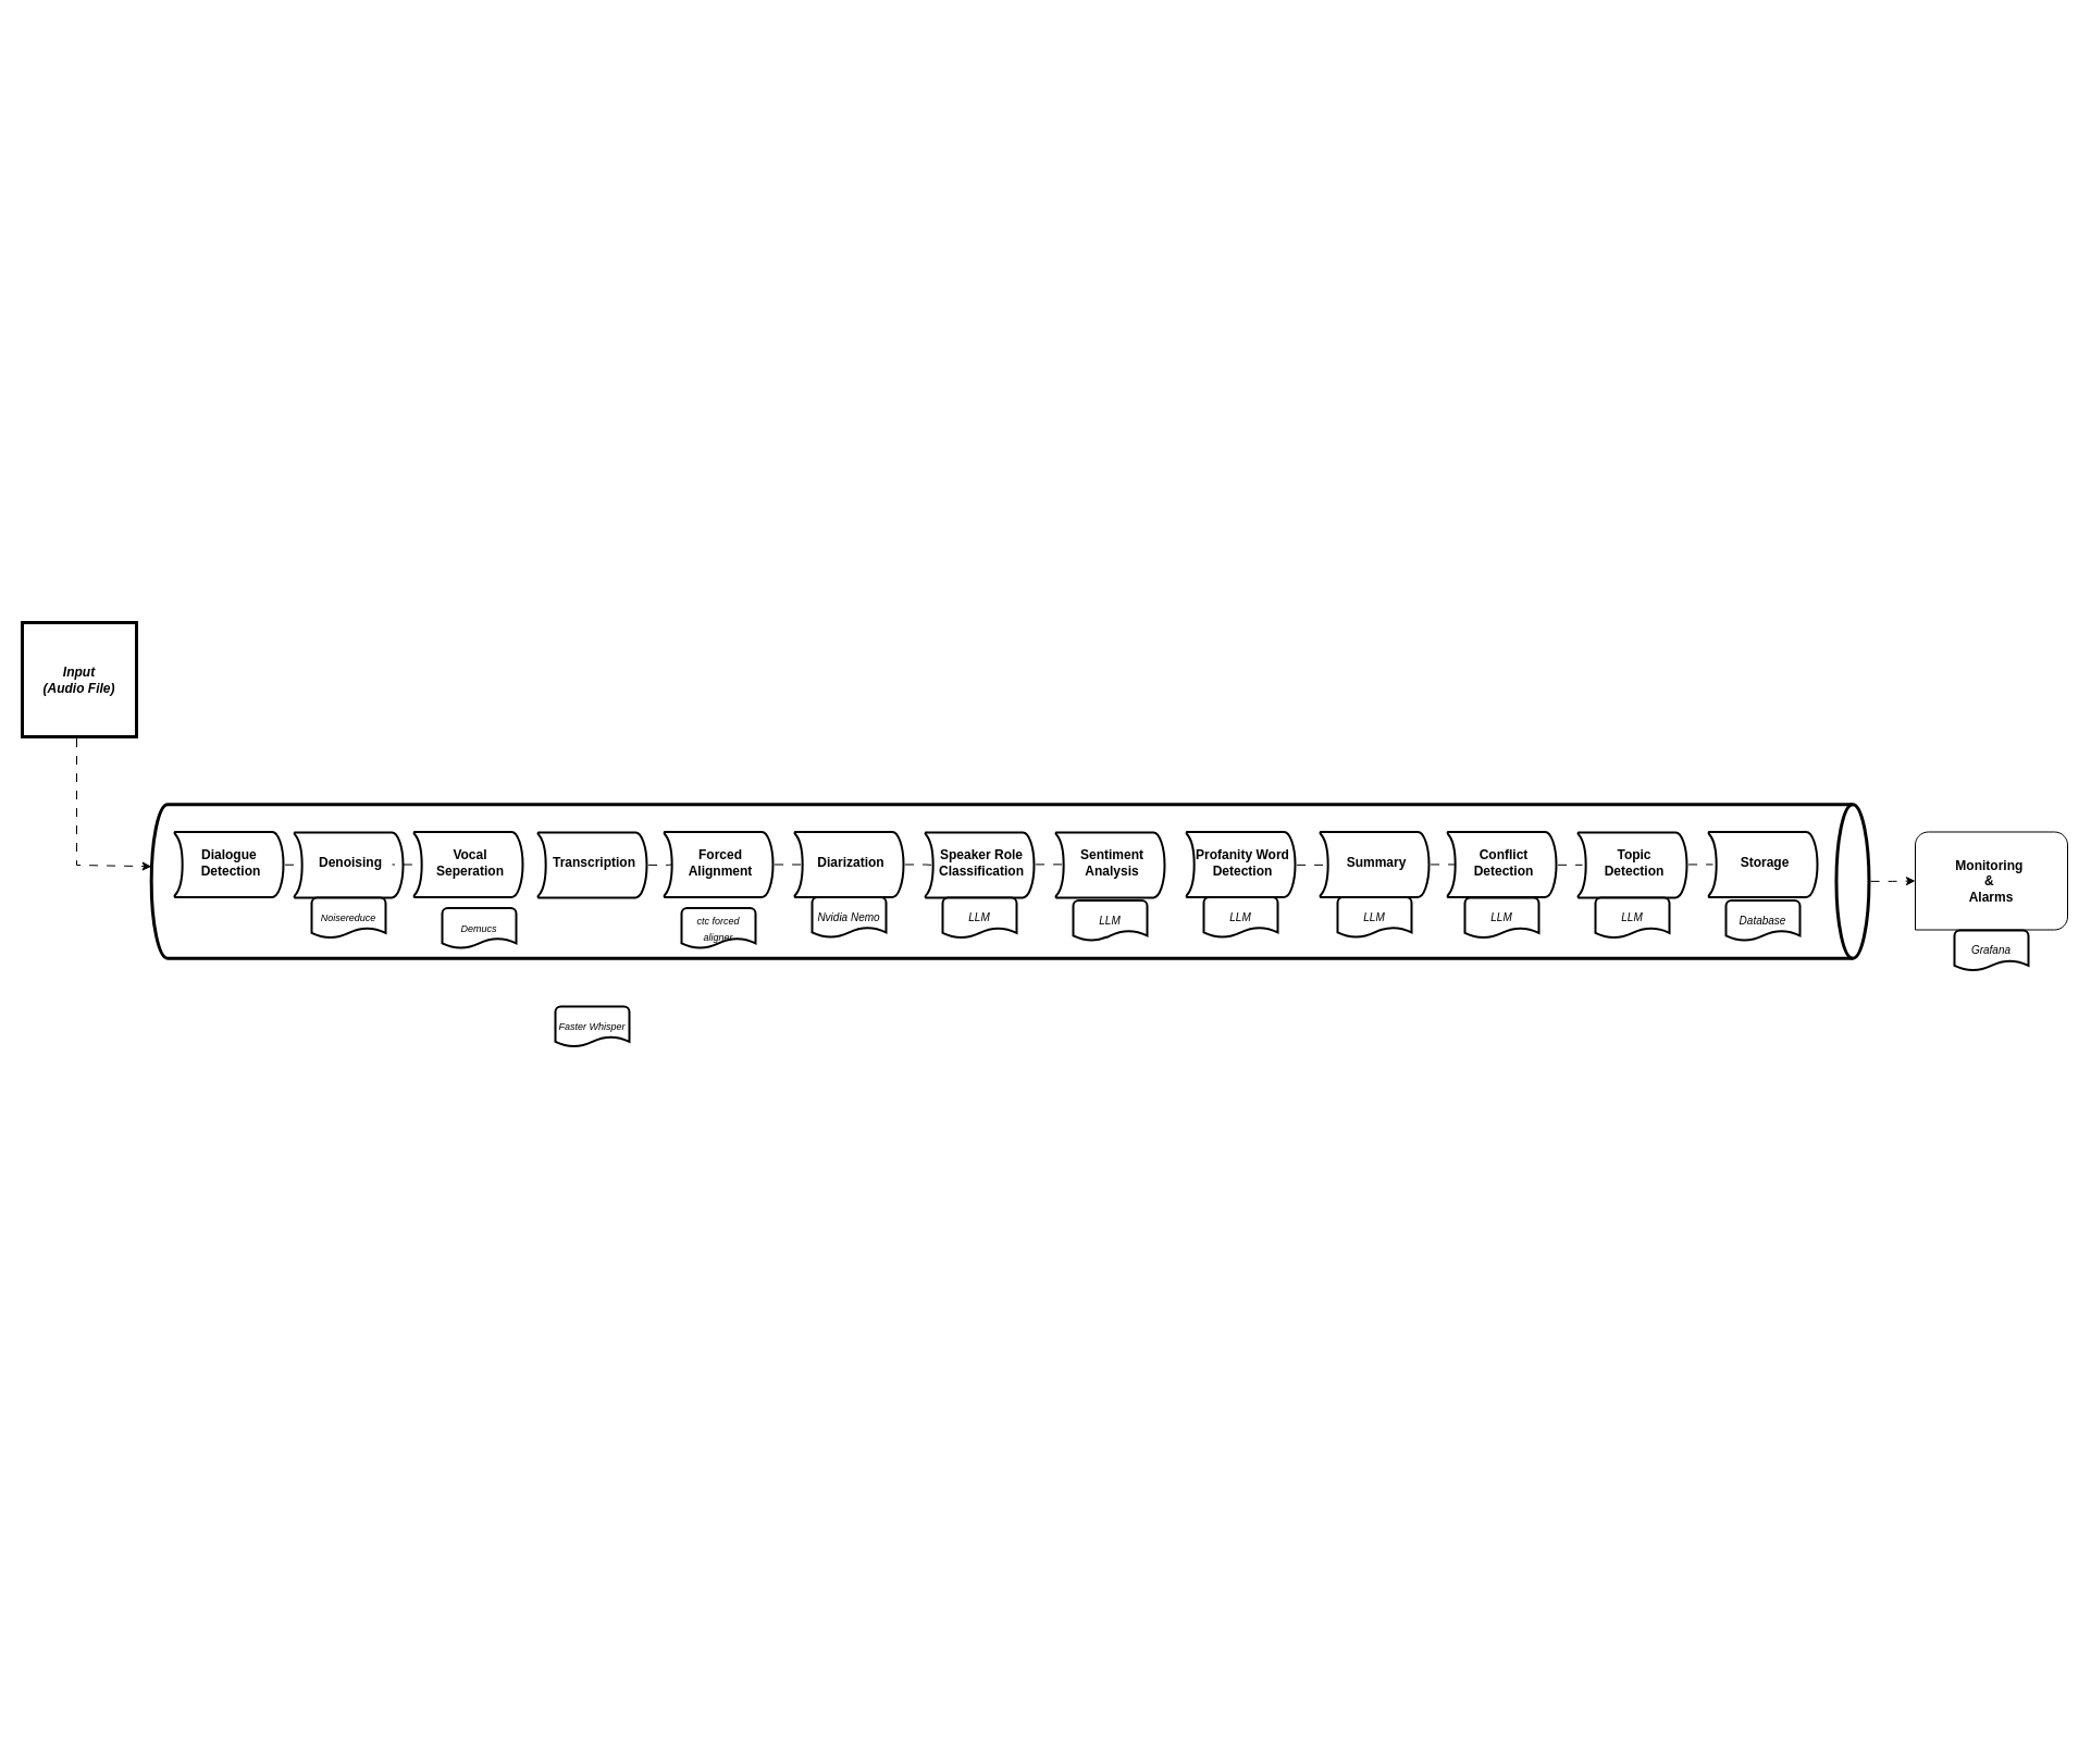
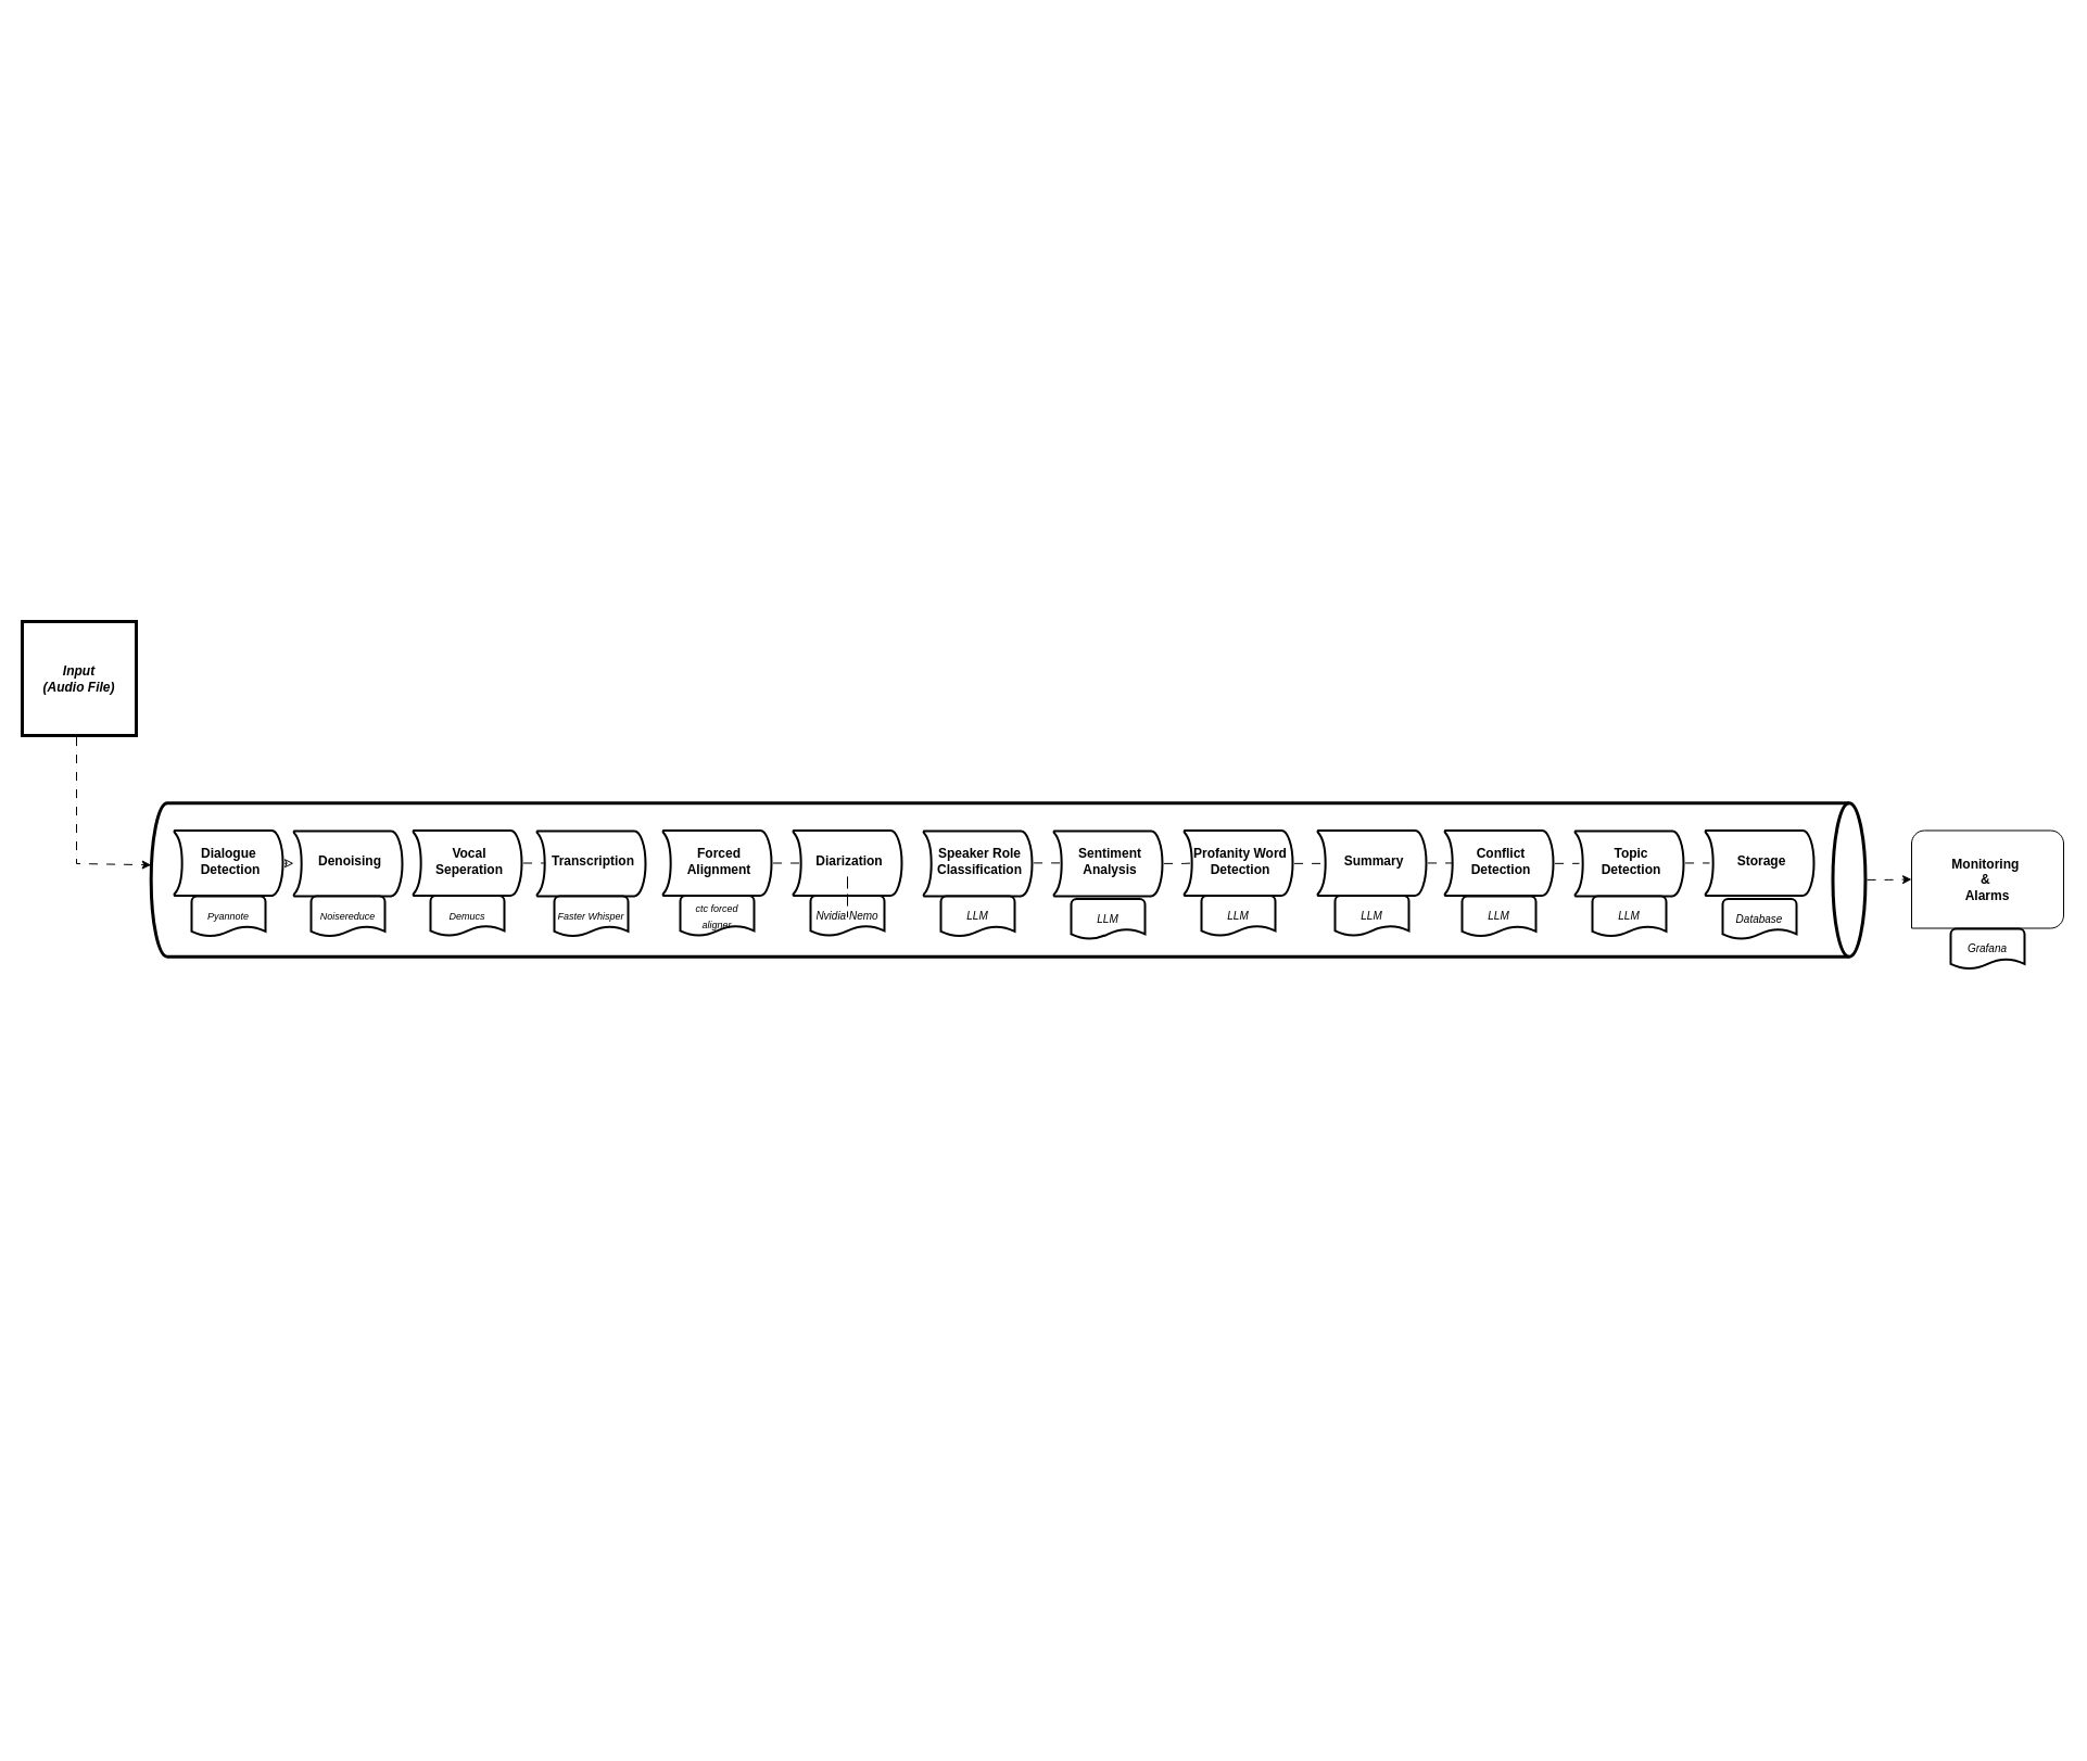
- <mxCell id="5" style="rounded=0;orthogonalLoop=1;jettySize=auto;html=1;flowAnimation=1;endArrow=none;endFill=0;" edge="1" parent="1" source="6" target="9"><mxGeometry relative="1" as="geometry" /></mxCell>
+ <mxCell id="5" style="rounded=0;orthogonalLoop=1;jettySize=auto;html=1;flowAnimation=1;endArrow=classic;endFill=0;" edge="1" parent="1" source="6" target="9"><mxGeometry relative="1" as="geometry" /></mxCell>
- <mxCell id="39" style="edgeStyle=orthogonalEdgeStyle;rounded=0;orthogonalLoop=1;jettySize=auto;html=1;flowAnimation=1;endArrow=none;endFill=0;" edge="1" parent="1" source="11" target="9"><mxGeometry relative="1" as="geometry" /></mxCell>
+ <mxCell id="39" style="edgeStyle=orthogonalEdgeStyle;rounded=0;orthogonalLoop=1;jettySize=auto;html=1;entryX=0.93;entryY=0.5;entryDx=0;entryDy=0;entryPerimeter=0;flowAnimation=1;endArrow=none;endFill=0;" edge="1" parent="1" source="11" target="13"><mxGeometry relative="1" as="geometry" /></mxCell>
- <mxCell id="17" style="edgeStyle=orthogonalEdgeStyle;rounded=0;orthogonalLoop=1;jettySize=auto;html=1;entryX=0.93;entryY=0.5;entryDx=0;entryDy=0;entryPerimeter=0;endArrow=none;endFill=0;flowAnimation=1;" edge="1" parent="1" source="13" target="15"><mxGeometry relative="1" as="geometry" /></mxCell>
- <mxCell id="22" style="edgeStyle=orthogonalEdgeStyle;rounded=0;orthogonalLoop=1;jettySize=auto;html=1;entryX=0.93;entryY=0.5;entryDx=0;entryDy=0;entryPerimeter=0;endArrow=none;endFill=0;flowAnimation=1;" edge="1" parent="1" source="18" target="20"><mxGeometry relative="1" as="geometry" /></mxCell>
+ <mxCell id="22" style="edgeStyle=orthogonalEdgeStyle;rounded=0;orthogonalLoop=1;jettySize=auto;html=1;endArrow=none;endFill=0;flowAnimation=1;" edge="1" parent="1" source="18" target="19"><mxGeometry relative="1" as="geometry" /></mxCell>
+ <mxCell id="27" style="edgeStyle=orthogonalEdgeStyle;rounded=0;orthogonalLoop=1;jettySize=auto;html=1;entryX=0.93;entryY=0.5;entryDx=0;entryDy=0;entryPerimeter=0;flowAnimation=1;endArrow=none;endFill=0;" edge="1" parent="1" source="23" target="25"><mxGeometry relative="1" as="geometry" /></mxCell>
+ <mxCell id="7" value="&lt;font style=&quot;font-size: 9px;&quot;&gt;&lt;i&gt;Pyannote&lt;/i&gt;&lt;/font&gt;" style="strokeWidth=2;html=1;shape=mxgraph.flowchart.document2;whiteSpace=wrap;size=0.25;" vertex="1" parent="1"><mxGeometry x="176" y="824.94" width="68" height="37" as="geometry" /></mxCell>
- <mxCell id="12" value="&lt;font style=&quot;font-size: 9px;&quot;&gt;&lt;i&gt;Demucs&lt;/i&gt;&lt;/font&gt;" style="strokeWidth=2;html=1;shape=mxgraph.flowchart.document2;whiteSpace=wrap;size=0.25;" vertex="1" parent="1"><mxGeometry x="406" y="834.5" width="68" height="37" as="geometry" /></mxCell>
+ <mxCell id="12" value="&lt;font style=&quot;font-size: 9px;&quot;&gt;&lt;i&gt;Demucs&lt;/i&gt;&lt;/font&gt;" style="strokeWidth=2;html=1;shape=mxgraph.flowchart.document2;whiteSpace=wrap;size=0.25;" vertex="1" parent="1"><mxGeometry x="396" y="824.5" width="68" height="37" as="geometry" /></mxCell>
- <mxCell id="16" value="&lt;div style=&quot;&quot;&gt;&lt;i style=&quot;font-size: 9px; background-color: initial; line-height: 100%;&quot;&gt;ctc forced aligner&lt;/i&gt;&lt;/div&gt;" style="strokeWidth=2;html=1;shape=mxgraph.flowchart.document2;whiteSpace=wrap;size=0.25;align=center;" vertex="1" parent="1"><mxGeometry x="626" y="834.5" width="68" height="37" as="geometry" /></mxCell>
+ <mxCell id="16" value="&lt;div style=&quot;&quot;&gt;&lt;i style=&quot;font-size: 9px; background-color: initial; line-height: 100%;&quot;&gt;ctc forced aligner&lt;/i&gt;&lt;/div&gt;" style="strokeWidth=2;html=1;shape=mxgraph.flowchart.document2;whiteSpace=wrap;size=0.25;align=center;" vertex="1" parent="1"><mxGeometry x="626" y="824.5" width="68" height="37" as="geometry" /></mxCell>
- <mxCell id="14" value="&lt;font style=&quot;font-size: 9px;&quot;&gt;&lt;i&gt;Faster Whisper&lt;/i&gt;&lt;/font&gt;" style="strokeWidth=2;html=1;shape=mxgraph.flowchart.document2;whiteSpace=wrap;size=0.25;" vertex="1" parent="1"><mxGeometry x="510" y="924.94" width="68" height="37" as="geometry" /></mxCell>
+ <mxCell id="14" value="&lt;font style=&quot;font-size: 9px;&quot;&gt;&lt;i&gt;Faster Whisper&lt;/i&gt;&lt;/font&gt;" style="strokeWidth=2;html=1;shape=mxgraph.flowchart.document2;whiteSpace=wrap;size=0.25;" vertex="1" parent="1"><mxGeometry x="510" y="824.94" width="68" height="37" as="geometry" /></mxCell>
